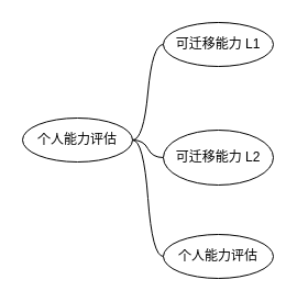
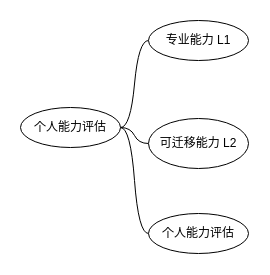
- <mxCell id="8" value="可迁移能力 L1" style="ellipse;whiteSpace=wrap;html=1;align=center;newEdgeStyle={&quot;edgeStyle&quot;:&quot;entityRelationEdgeStyle&quot;,&quot;startArrow&quot;:&quot;none&quot;,&quot;endArrow&quot;:&quot;none&quot;,&quot;segment&quot;:10,&quot;curved&quot;:1,&quot;sourcePerimeterSpacing&quot;:0,&quot;targetPerimeterSpacing&quot;:0};treeFolding=1;treeMoving=1;" vertex="1" parent="1"><mxGeometry x="148" y="20" width="100" height="40" as="geometry" /></mxCell>
+ <mxCell id="8" value="专业能力 L1" style="ellipse;whiteSpace=wrap;html=1;align=center;newEdgeStyle={&quot;edgeStyle&quot;:&quot;entityRelationEdgeStyle&quot;,&quot;startArrow&quot;:&quot;none&quot;,&quot;endArrow&quot;:&quot;none&quot;,&quot;segment&quot;:10,&quot;curved&quot;:1,&quot;sourcePerimeterSpacing&quot;:0,&quot;targetPerimeterSpacing&quot;:0};treeFolding=1;treeMoving=1;" vertex="1" parent="1"><mxGeometry x="148" y="20" width="100" height="40" as="geometry" /></mxCell>
